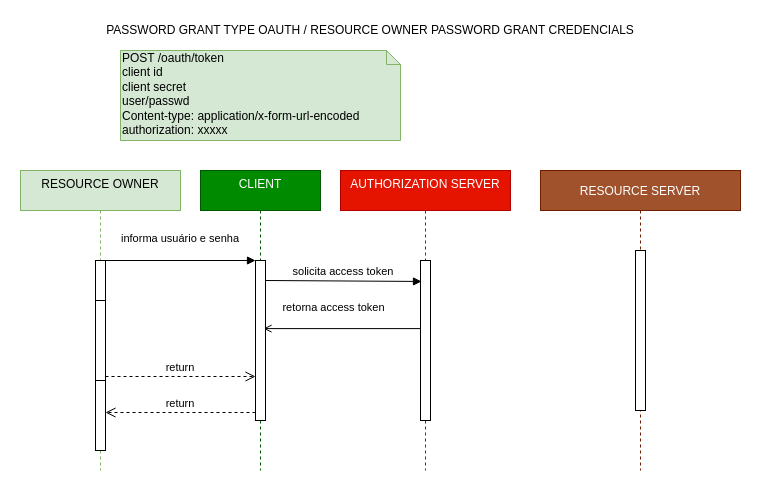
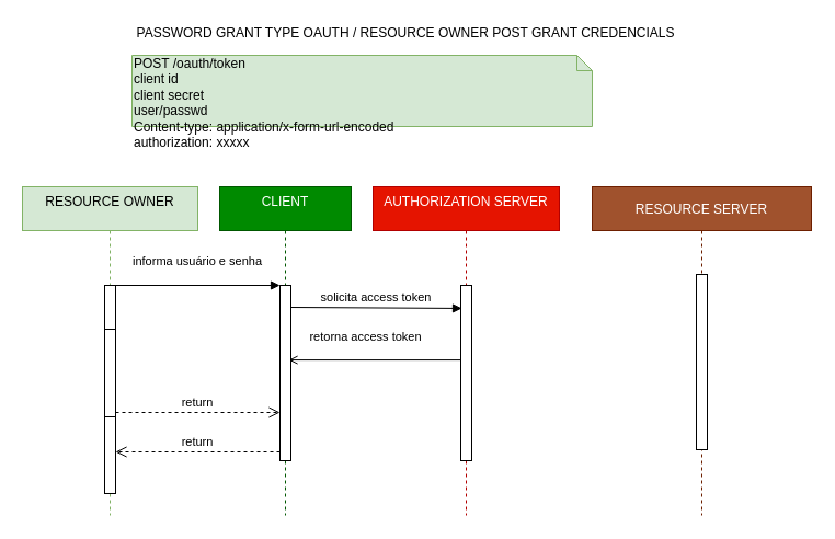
- <mxCell id="9" value="PASSWORD GRANT TYPE OAUTH / RESOURCE OWNER PASSWORD GRANT CREDENCIALS" style="text;html=1;strokeColor=none;fillColor=none;align=center;verticalAlign=middle;whiteSpace=wrap;rounded=0;" vertex="1" parent="1"><mxGeometry x="50" y="20" width="640" height="20" as="geometry" /></mxCell>
+ <mxCell id="9" value="PASSWORD GRANT TYPE OAUTH / RESOURCE OWNER POST GRANT CREDENCIALS" style="text;html=1;strokeColor=none;fillColor=none;align=center;verticalAlign=middle;whiteSpace=wrap;rounded=0;" vertex="1" parent="1"><mxGeometry x="50" y="20" width="640" height="20" as="geometry" /></mxCell>
- <mxCell id="19" value="&lt;div&gt;POST /oauth/token&lt;/div&gt;&lt;div&gt;client id &lt;br&gt;&lt;/div&gt;&lt;div&gt;client secret&lt;/div&gt;&lt;div&gt;user/passwd&lt;/div&gt;&lt;div&gt;Content-type: application/x-form-url-encoded&lt;/div&gt;&lt;div&gt;authorization: xxxxx&lt;br&gt;&lt;/div&gt;" style="shape=note;whiteSpace=wrap;html=1;size=14;verticalAlign=top;align=left;spacingTop=-6;rounded=0;shadow=0;strokeColor=#82b366;strokeWidth=1;fillColor=#d5e8d4;" vertex="1" parent="1"><mxGeometry x="120" y="50" width="280" height="90" as="geometry" /></mxCell>
+ <mxCell id="19" value="&lt;div&gt;POST /oauth/token&lt;/div&gt;&lt;div&gt;client id &lt;br&gt;&lt;/div&gt;&lt;div&gt;client secret&lt;/div&gt;&lt;div&gt;user/passwd&lt;/div&gt;&lt;div&gt;Content-type: application/x-form-url-encoded&lt;/div&gt;&lt;div&gt;authorization: xxxxx&lt;br&gt;&lt;/div&gt;" style="shape=note;whiteSpace=wrap;html=1;size=14;verticalAlign=top;align=left;spacingTop=-6;rounded=0;shadow=0;strokeColor=#82b366;strokeWidth=1;fillColor=#d5e8d4;" vertex="1" parent="1"><mxGeometry x="120" y="50" width="420" height="65" as="geometry" /></mxCell>
